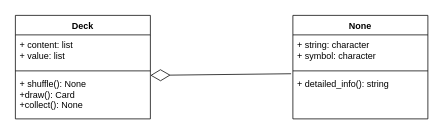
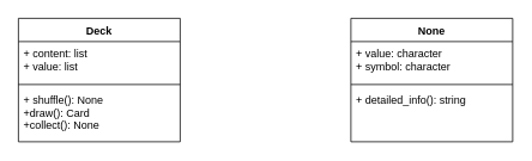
- <mxCell id="3" value="+ string: character&#10;+ symbol: character" style="text;strokeColor=none;fillColor=none;align=left;verticalAlign=top;spacingLeft=4;spacingRight=4;overflow=hidden;rotatable=0;points=[[0,0.5],[1,0.5]];portConstraint=eastwest;" vertex="1" parent="2"><mxGeometry y="26" width="180" height="44" as="geometry" /></mxCell>
+ <mxCell id="3" value="+ value: character&#10;+ symbol: character" style="text;strokeColor=none;fillColor=none;align=left;verticalAlign=top;spacingLeft=4;spacingRight=4;overflow=hidden;rotatable=0;points=[[0,0.5],[1,0.5]];portConstraint=eastwest;" vertex="1" parent="2"><mxGeometry y="26" width="180" height="44" as="geometry" /></mxCell>
- <mxCell id="6" value="" style="endArrow=diamondThin;endFill=0;endSize=24;html=1;exitX=-0.013;exitY=-0.003;exitDx=0;exitDy=0;exitPerimeter=0;entryX=1;entryY=0.033;entryDx=0;entryDy=0;entryPerimeter=0;" edge="1" parent="1" source="5" target="10"><mxGeometry width="160" relative="1" as="geometry"><mxPoint x="154" y="140" as="sourcePoint" /><mxPoint x="314" y="140" as="targetPoint" /></mxGeometry></mxCell>
